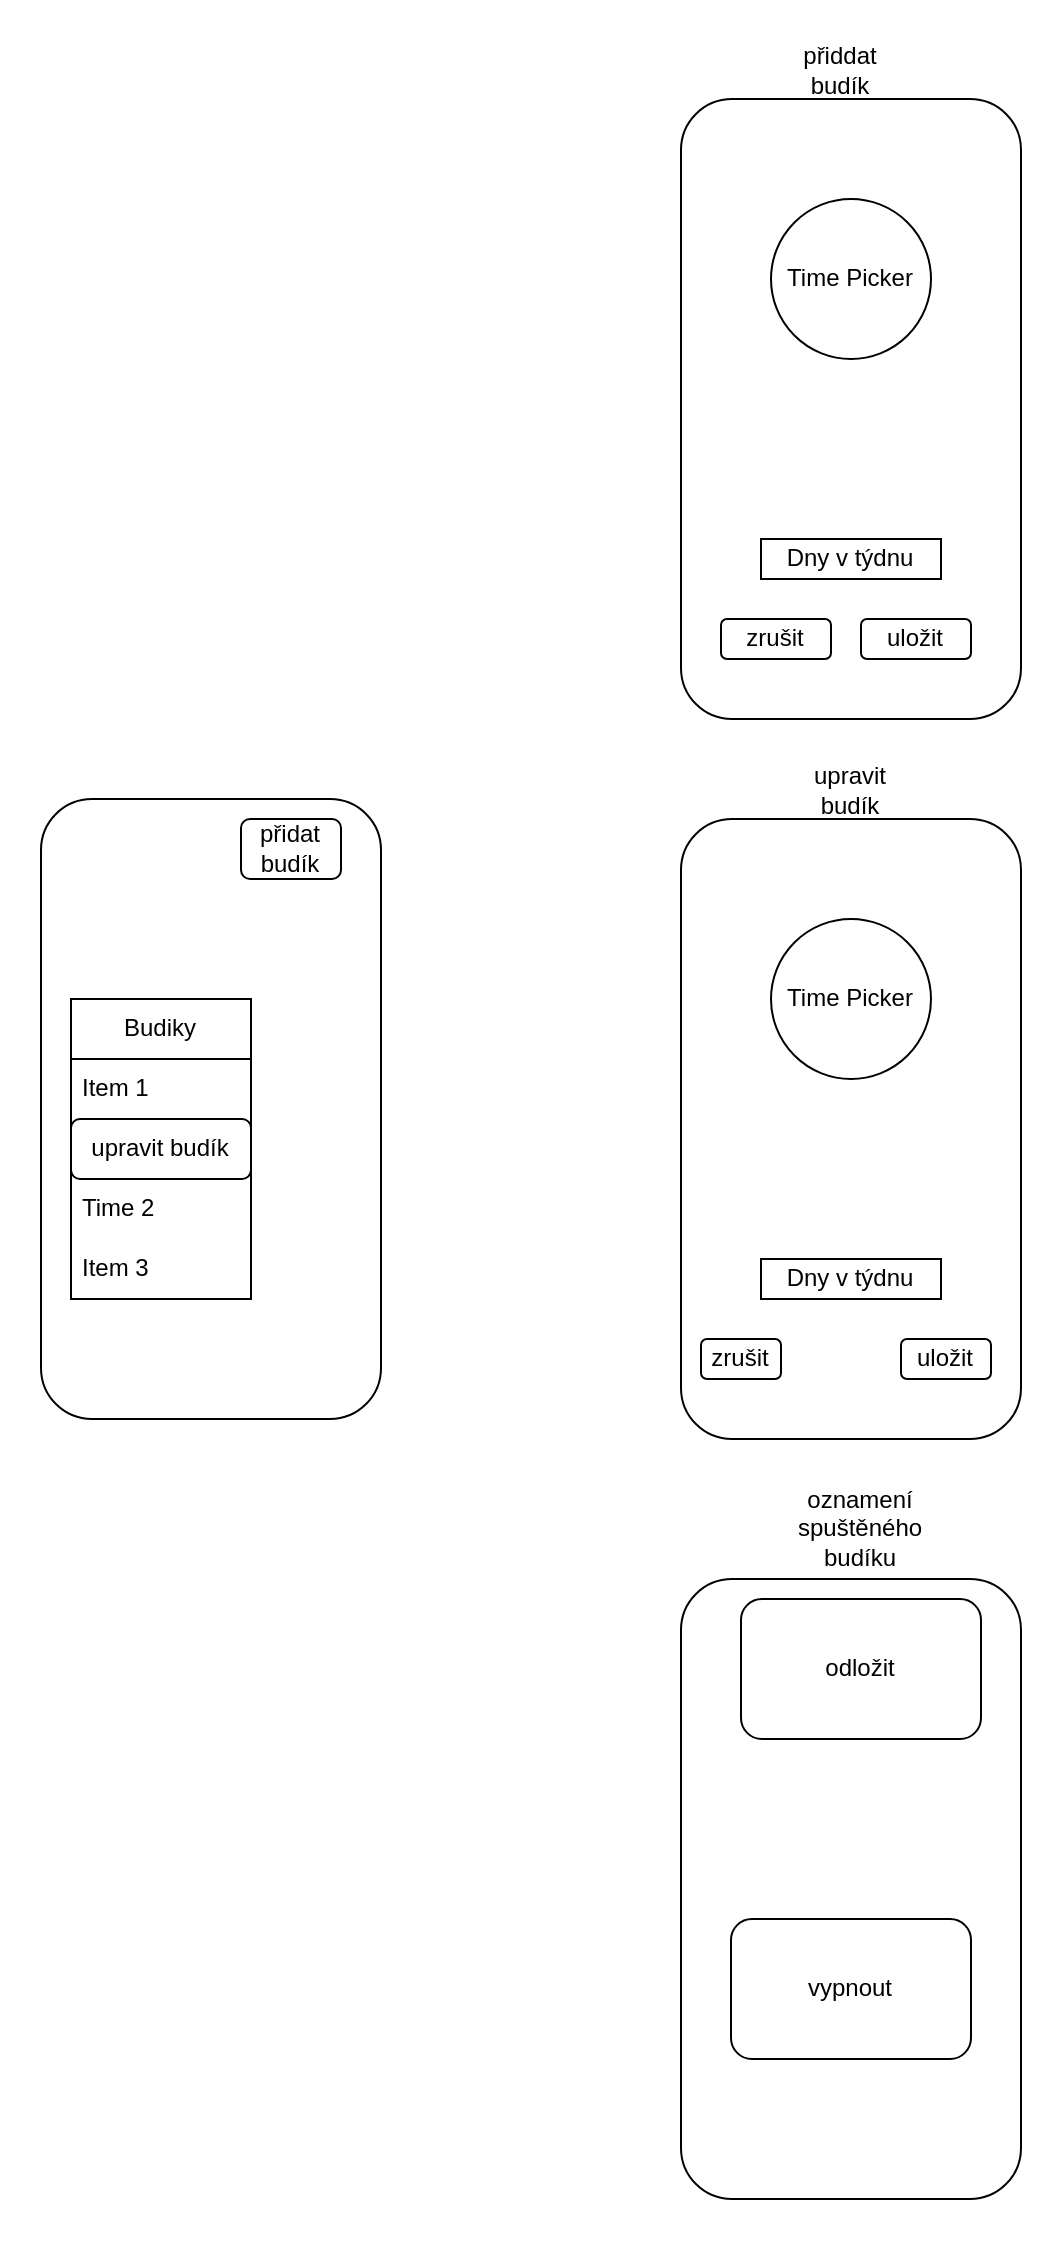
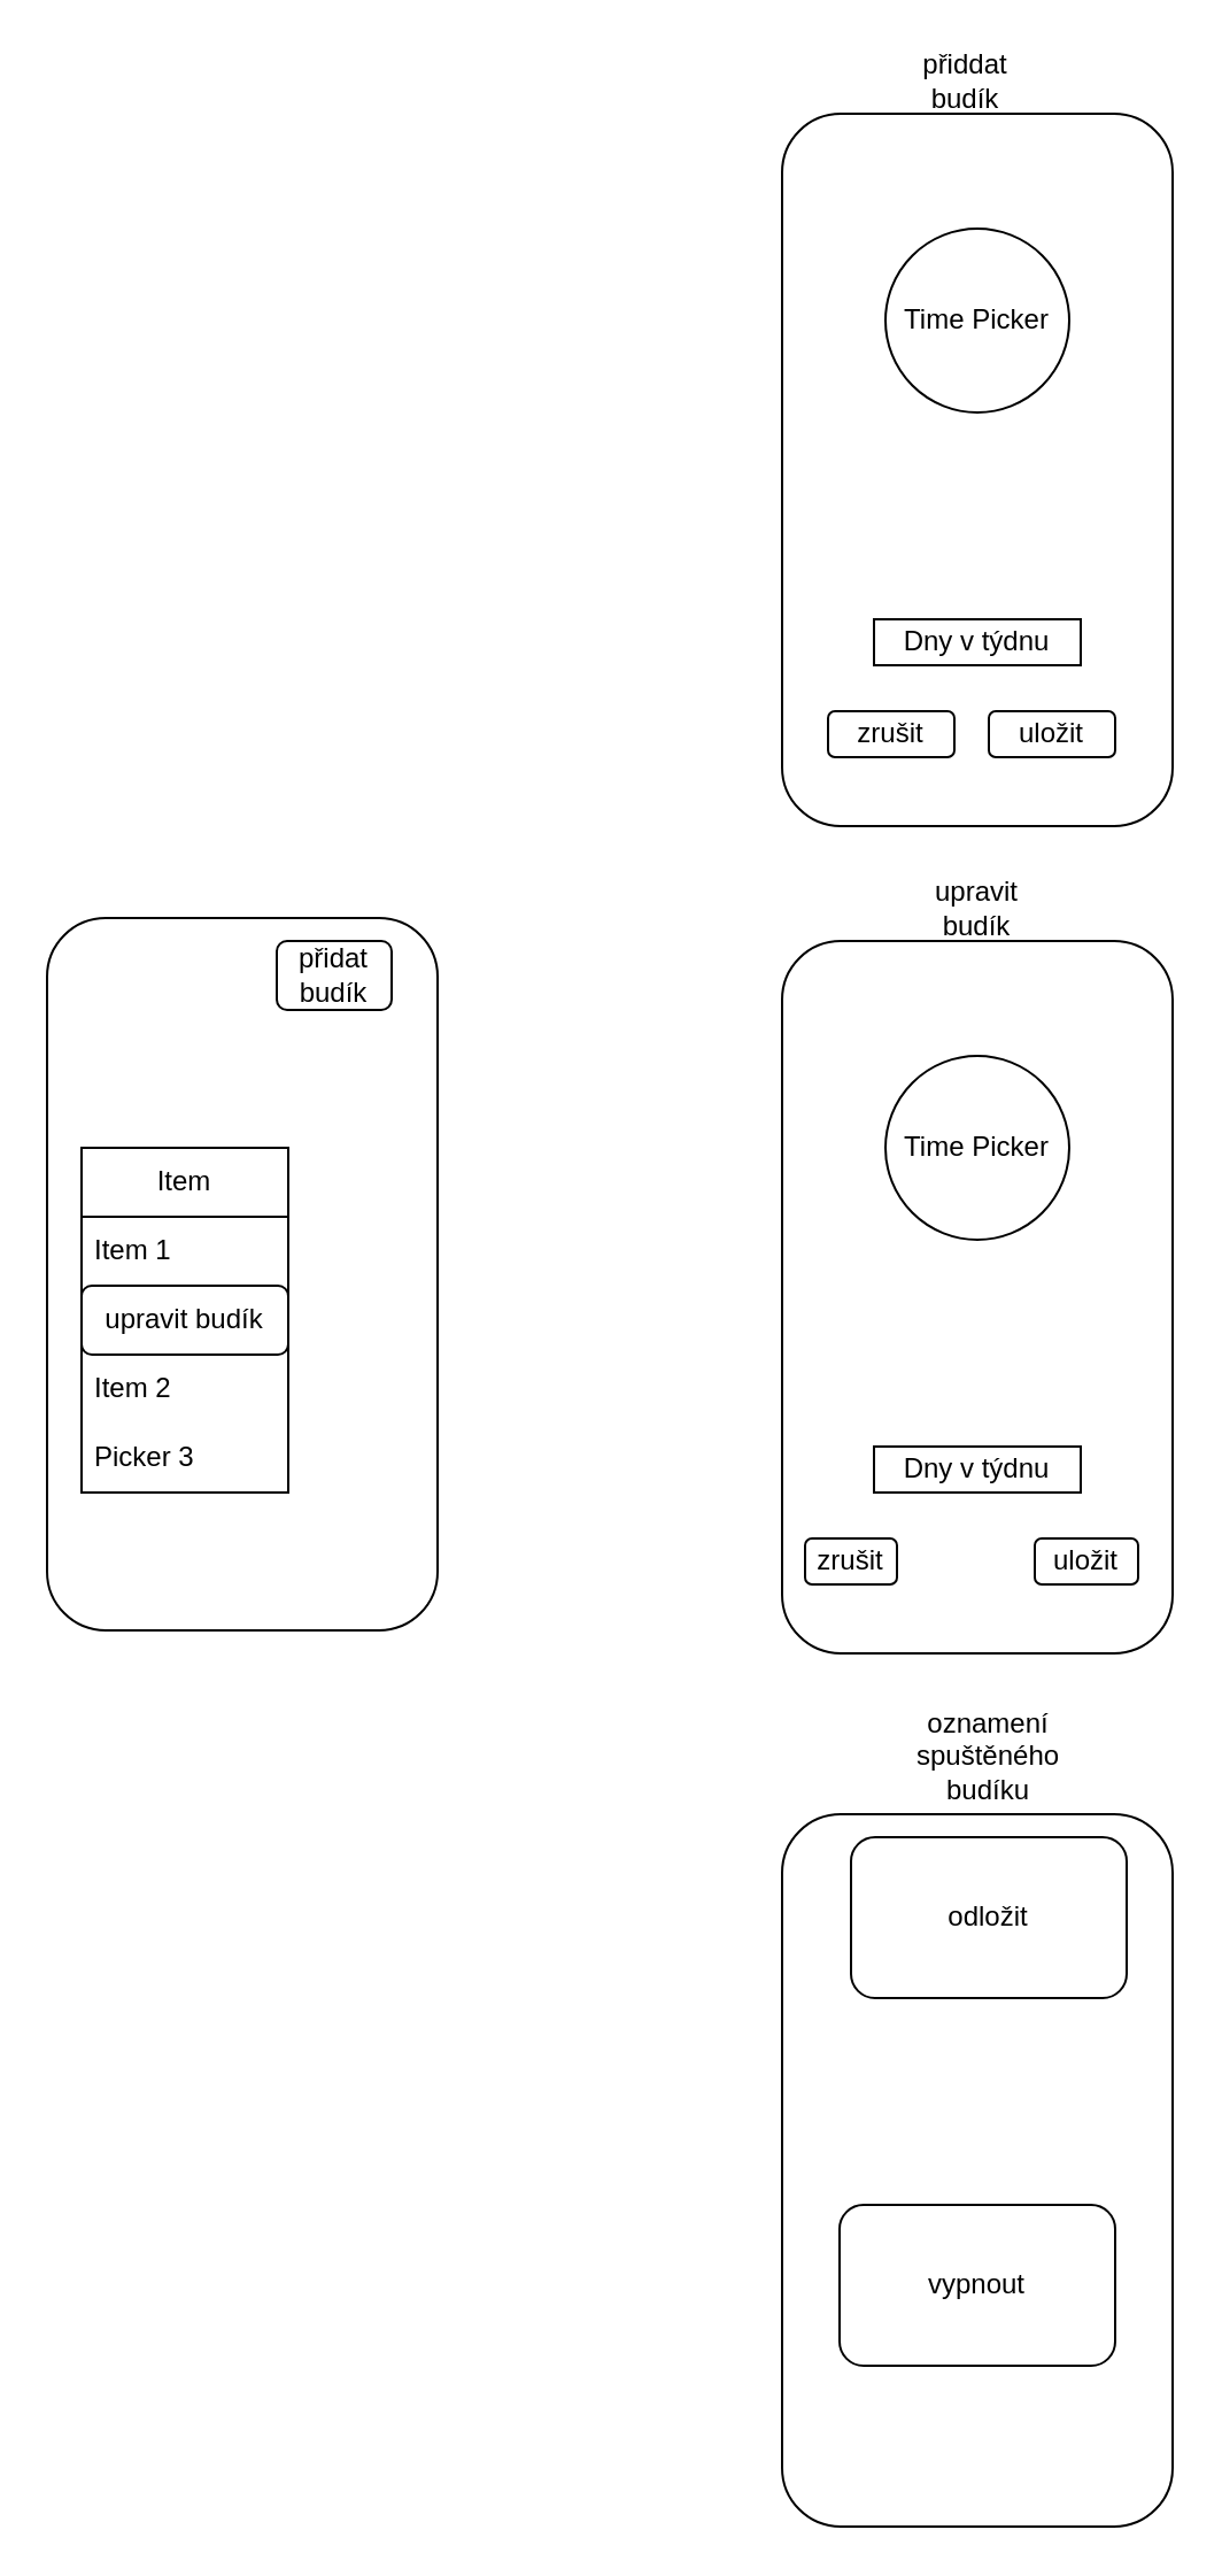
- <mxCell id="4" value="Budiky" style="swimlane;fontStyle=0;childLayout=stackLayout;horizontal=1;startSize=30;horizontalStack=0;resizeParent=1;resizeParentMax=0;resizeLast=0;collapsible=1;marginBottom=0;whiteSpace=wrap;html=1;" vertex="1" parent="1"><mxGeometry x="35" y="499" width="90" height="150" as="geometry" /></mxCell>
+ <mxCell id="4" value="Item" style="swimlane;fontStyle=0;childLayout=stackLayout;horizontal=1;startSize=30;horizontalStack=0;resizeParent=1;resizeParentMax=0;resizeLast=0;collapsible=1;marginBottom=0;whiteSpace=wrap;html=1;" vertex="1" parent="1"><mxGeometry x="35" y="499" width="90" height="150" as="geometry" /></mxCell>
- <mxCell id="7" value="Time 2" style="text;strokeColor=none;fillColor=none;align=left;verticalAlign=middle;spacingLeft=4;spacingRight=4;overflow=hidden;points=[[0,0.5],[1,0.5]];portConstraint=eastwest;rotatable=0;whiteSpace=wrap;html=1;" vertex="1" parent="4"><mxGeometry y="90" width="90" height="30" as="geometry" /></mxCell>
+ <mxCell id="7" value="Item 2" style="text;strokeColor=none;fillColor=none;align=left;verticalAlign=middle;spacingLeft=4;spacingRight=4;overflow=hidden;points=[[0,0.5],[1,0.5]];portConstraint=eastwest;rotatable=0;whiteSpace=wrap;html=1;" vertex="1" parent="4"><mxGeometry y="90" width="90" height="30" as="geometry" /></mxCell>
- <mxCell id="8" value="Item 3" style="text;strokeColor=none;fillColor=none;align=left;verticalAlign=middle;spacingLeft=4;spacingRight=4;overflow=hidden;points=[[0,0.5],[1,0.5]];portConstraint=eastwest;rotatable=0;whiteSpace=wrap;html=1;" vertex="1" parent="4"><mxGeometry y="120" width="90" height="30" as="geometry" /></mxCell>
+ <mxCell id="8" value="Picker 3" style="text;strokeColor=none;fillColor=none;align=left;verticalAlign=middle;spacingLeft=4;spacingRight=4;overflow=hidden;points=[[0,0.5],[1,0.5]];portConstraint=eastwest;rotatable=0;whiteSpace=wrap;html=1;" vertex="1" parent="4"><mxGeometry y="120" width="90" height="30" as="geometry" /></mxCell>
